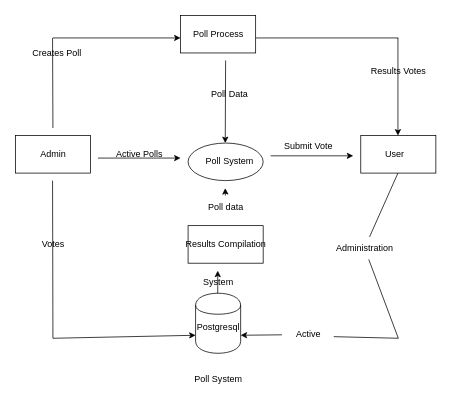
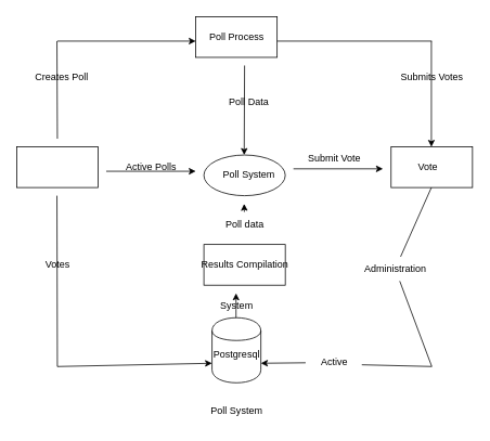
- <mxCell id="30" value="Creates Poll" style="text;html=1;align=center;verticalAlign=middle;resizable=0;points=[];autosize=1;strokeColor=none;fillColor=none;" vertex="1" parent="1"><mxGeometry x="30" y="55" width="90" height="30" as="geometry" /></mxCell>
+ <mxCell id="30" value="Creates Poll" style="text;html=1;align=center;verticalAlign=middle;resizable=0;points=[];autosize=1;strokeColor=none;fillColor=none;" vertex="1" parent="1"><mxGeometry x="30" y="80" width="90" height="30" as="geometry" /></mxCell>
- <mxCell id="31" value="Results Votes" style="text;html=1;align=center;verticalAlign=middle;resizable=0;points=[];autosize=1;strokeColor=none;fillColor=none;" vertex="1" parent="1"><mxGeometry x="480" y="80" width="100" height="30" as="geometry" /></mxCell>
+ <mxCell id="31" value="Submits Votes" style="text;html=1;align=center;verticalAlign=middle;resizable=0;points=[];autosize=1;strokeColor=none;fillColor=none;" vertex="1" parent="1"><mxGeometry x="480" y="80" width="100" height="30" as="geometry" /></mxCell>
- <mxCell id="21" value="Admin" style="text;html=1;align=center;verticalAlign=middle;resizable=0;points=[];autosize=1;strokeColor=none;fillColor=none;" vertex="1" parent="1"><mxGeometry x="40" y="190" width="60" height="30" as="geometry" /></mxCell>
- <mxCell id="22" value="User" style="text;html=1;align=center;verticalAlign=middle;resizable=0;points=[];autosize=1;strokeColor=none;fillColor=none;" vertex="1" parent="1"><mxGeometry x="500" y="190" width="50" height="30" as="geometry" /></mxCell>
+ <mxCell id="22" value="Vote" style="text;html=1;align=center;verticalAlign=middle;resizable=0;points=[];autosize=1;strokeColor=none;fillColor=none;" vertex="1" parent="1"><mxGeometry x="500" y="190" width="50" height="30" as="geometry" /></mxCell>
